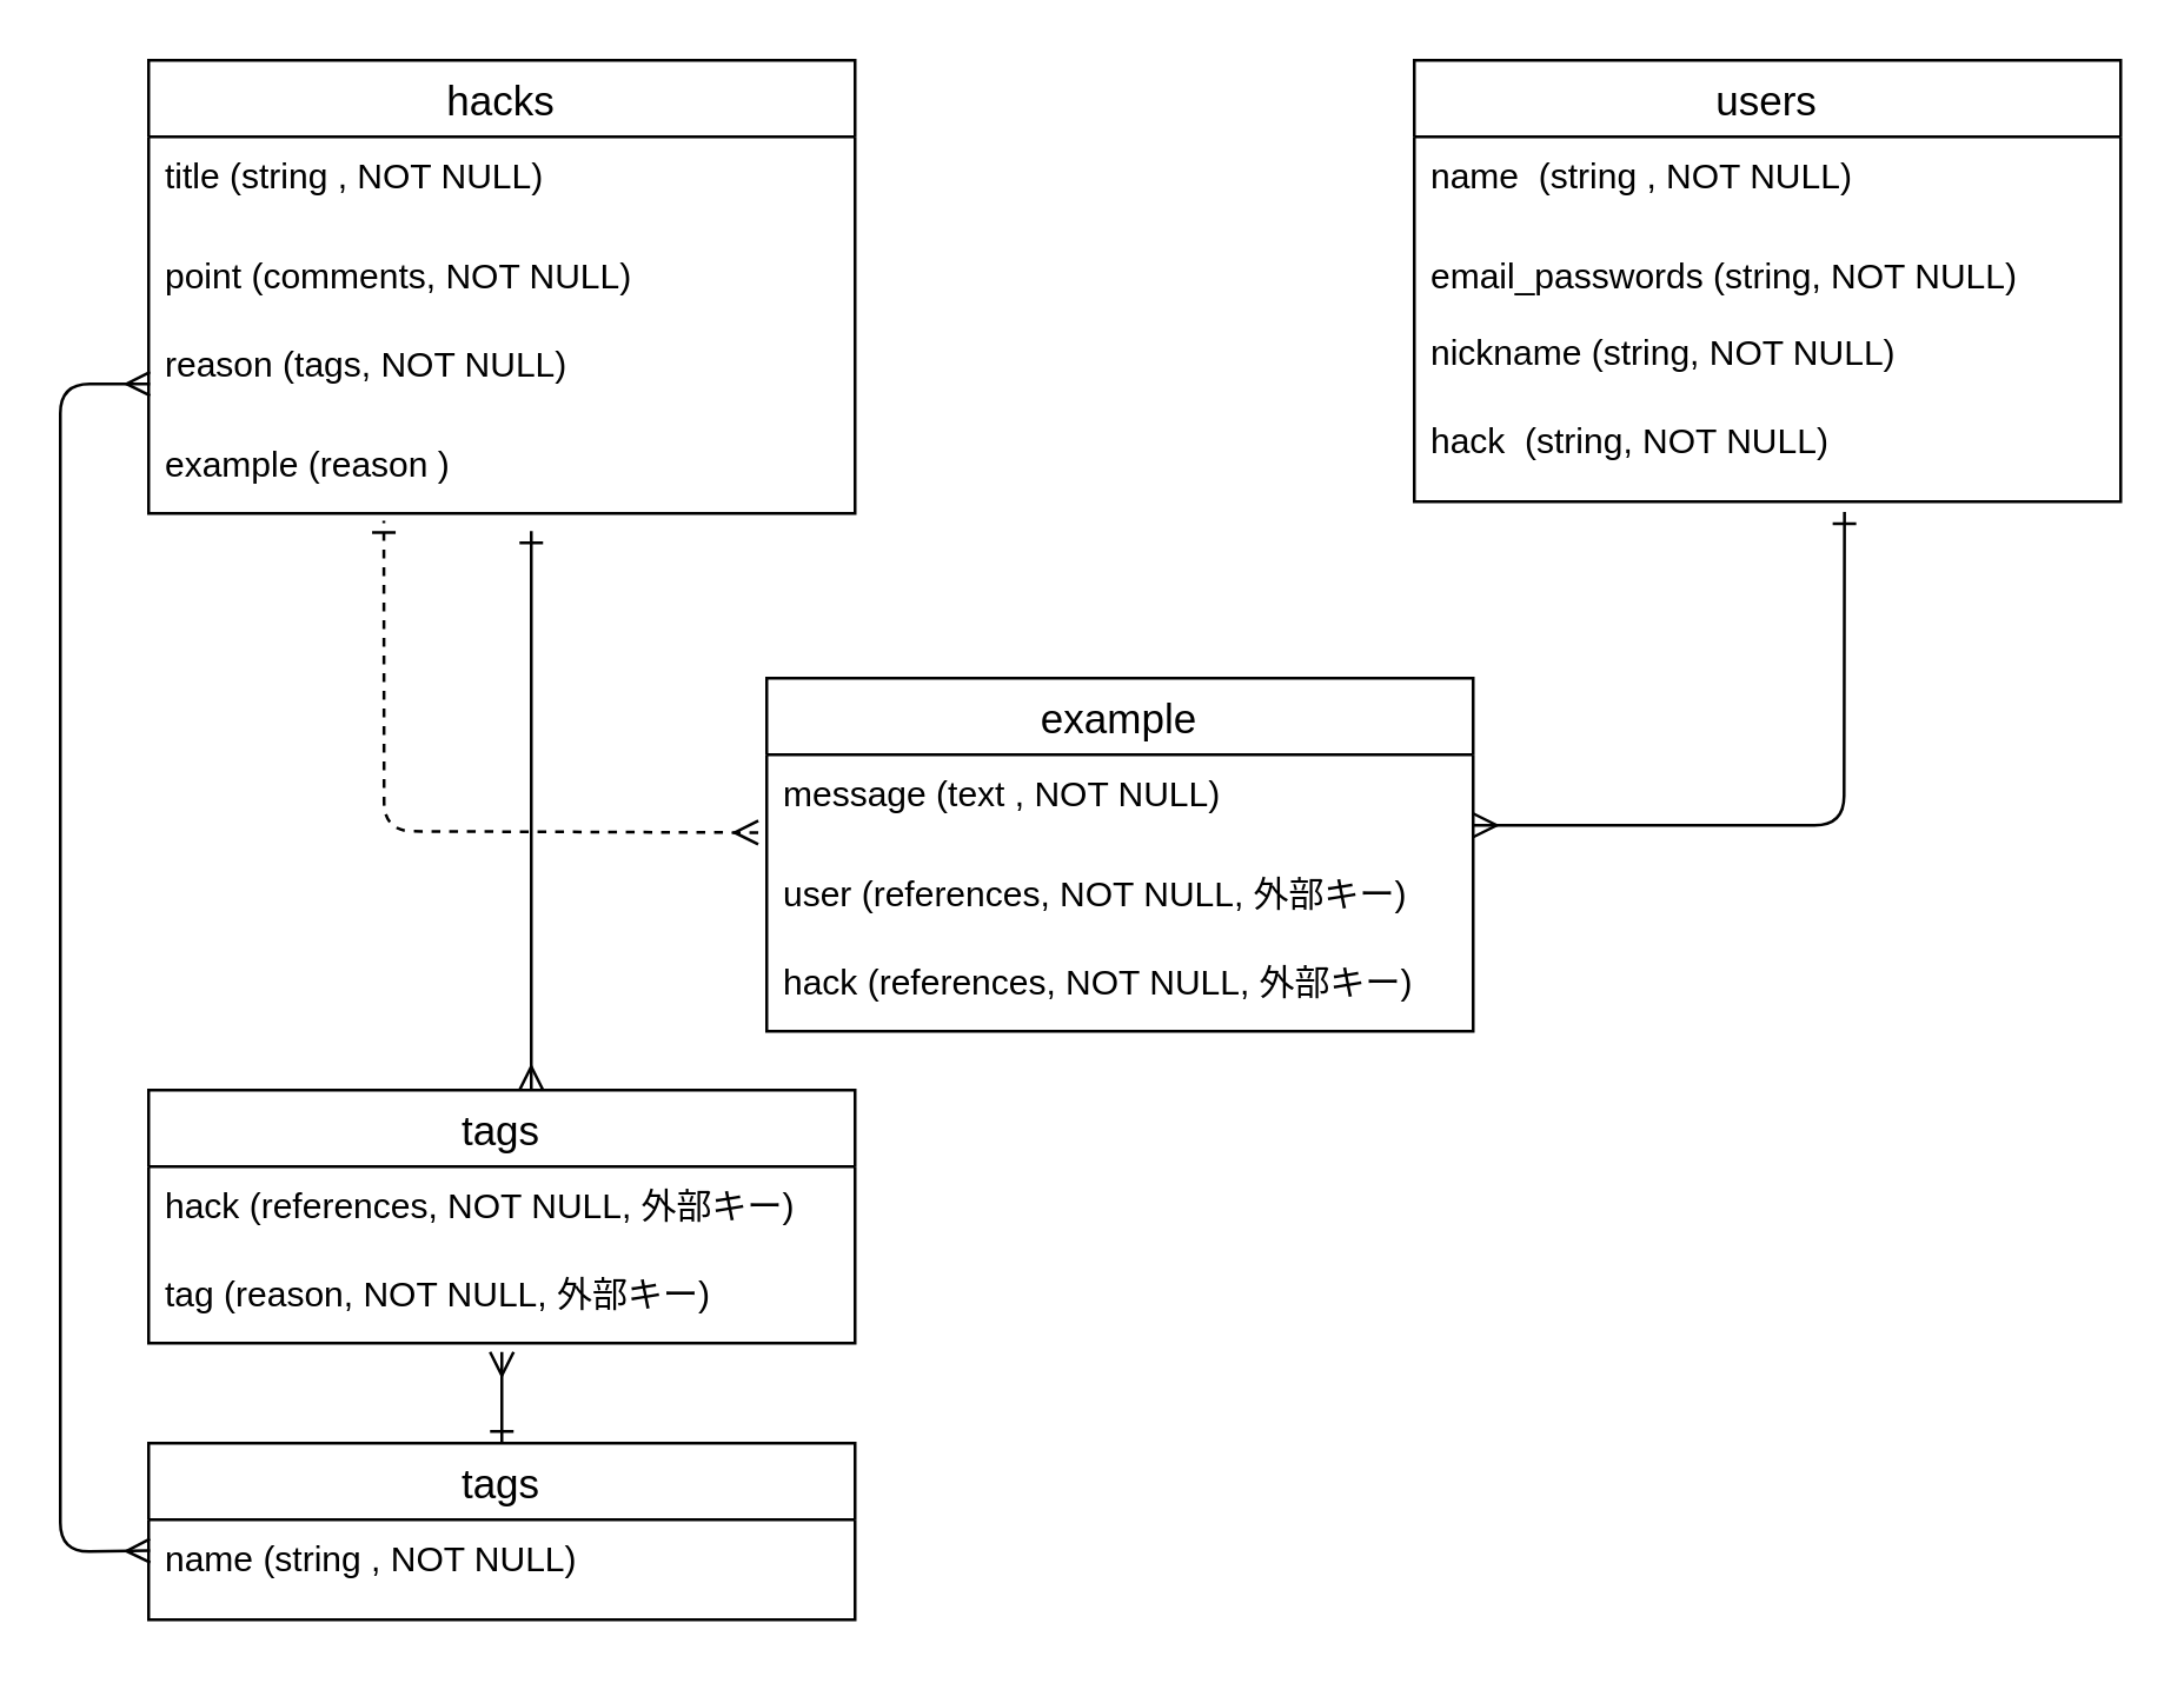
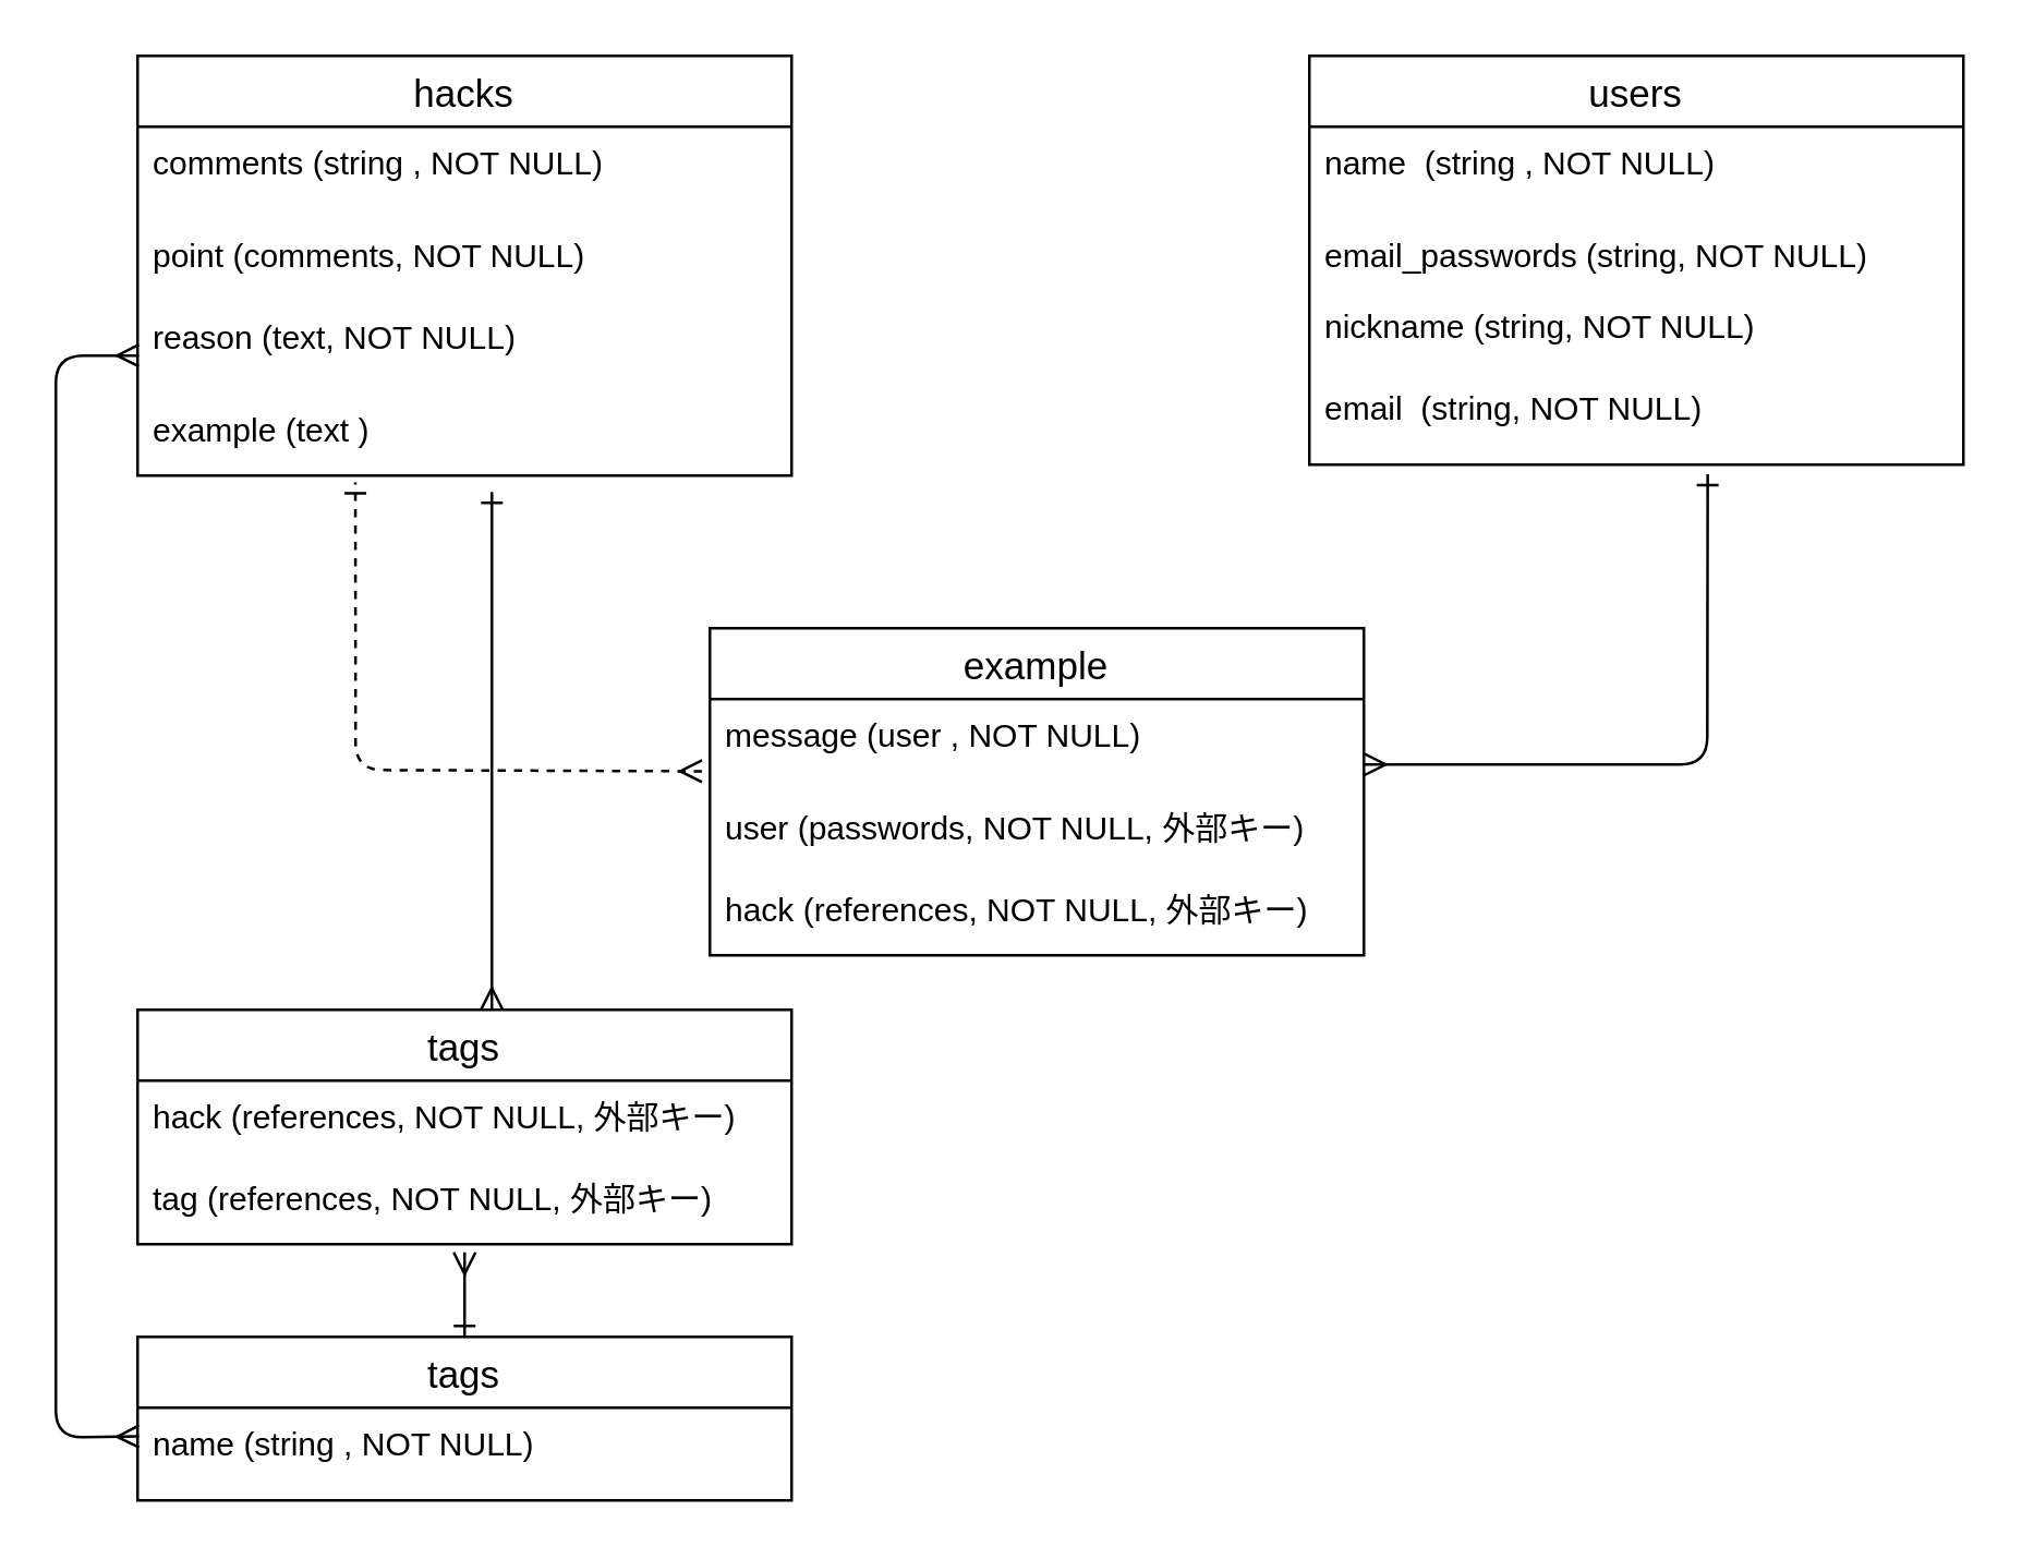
- <mxCell id="3" value="title (string , NOT NULL)" style="text;strokeColor=none;fillColor=none;spacingLeft=4;spacingRight=4;overflow=hidden;rotatable=0;points=[[0,0.5],[1,0.5]];portConstraint=eastwest;fontSize=12;" vertex="1" parent="2"><mxGeometry y="26" width="240" height="34" as="geometry" /></mxCell>
+ <mxCell id="3" value="comments (string , NOT NULL)" style="text;strokeColor=none;fillColor=none;spacingLeft=4;spacingRight=4;overflow=hidden;rotatable=0;points=[[0,0.5],[1,0.5]];portConstraint=eastwest;fontSize=12;" vertex="1" parent="2"><mxGeometry y="26" width="240" height="34" as="geometry" /></mxCell>
- <mxCell id="5" value="reason (tags, NOT NULL)" style="text;strokeColor=none;fillColor=none;spacingLeft=4;spacingRight=4;overflow=hidden;rotatable=0;points=[[0,0.5],[1,0.5]];portConstraint=eastwest;fontSize=12;" vertex="1" parent="2"><mxGeometry y="90" width="240" height="34" as="geometry" /></mxCell>
+ <mxCell id="5" value="reason (text, NOT NULL)" style="text;strokeColor=none;fillColor=none;spacingLeft=4;spacingRight=4;overflow=hidden;rotatable=0;points=[[0,0.5],[1,0.5]];portConstraint=eastwest;fontSize=12;" vertex="1" parent="2"><mxGeometry y="90" width="240" height="34" as="geometry" /></mxCell>
- <mxCell id="11" value="hack  (string, NOT NULL)" style="text;strokeColor=none;fillColor=none;spacingLeft=4;spacingRight=4;overflow=hidden;rotatable=0;points=[[0,0.5],[1,0.5]];portConstraint=eastwest;fontSize=12;" vertex="1" parent="7"><mxGeometry y="116" width="240" height="34" as="geometry" /></mxCell>
+ <mxCell id="11" value="email  (string, NOT NULL)" style="text;strokeColor=none;fillColor=none;spacingLeft=4;spacingRight=4;overflow=hidden;rotatable=0;points=[[0,0.5],[1,0.5]];portConstraint=eastwest;fontSize=12;" vertex="1" parent="7"><mxGeometry y="116" width="240" height="34" as="geometry" /></mxCell>
- <mxCell id="6" value="example (reason )&#10;" style="text;strokeColor=none;fillColor=none;spacingLeft=4;spacingRight=4;overflow=hidden;rotatable=0;points=[[0,0.5],[1,0.5]];portConstraint=eastwest;fontSize=12;" vertex="1" parent="2"><mxGeometry y="124" width="240" height="30" as="geometry" /></mxCell>
+ <mxCell id="6" value="example (text )&#10;" style="text;strokeColor=none;fillColor=none;spacingLeft=4;spacingRight=4;overflow=hidden;rotatable=0;points=[[0,0.5],[1,0.5]];portConstraint=eastwest;fontSize=12;" vertex="1" parent="2"><mxGeometry y="124" width="240" height="30" as="geometry" /></mxCell>
- <mxCell id="13" value="message (text , NOT NULL)" style="text;strokeColor=none;fillColor=none;spacingLeft=4;spacingRight=4;overflow=hidden;rotatable=0;points=[[0,0.5],[1,0.5]];portConstraint=eastwest;fontSize=12;" vertex="1" parent="12"><mxGeometry y="26" width="240" height="34" as="geometry" /></mxCell>
+ <mxCell id="13" value="message (user , NOT NULL)" style="text;strokeColor=none;fillColor=none;spacingLeft=4;spacingRight=4;overflow=hidden;rotatable=0;points=[[0,0.5],[1,0.5]];portConstraint=eastwest;fontSize=12;" vertex="1" parent="12"><mxGeometry y="26" width="240" height="34" as="geometry" /></mxCell>
- <mxCell id="14" value="user (references, NOT NULL, 外部キー)&#10;" style="text;strokeColor=none;fillColor=none;spacingLeft=4;spacingRight=4;overflow=hidden;rotatable=0;points=[[0,0.5],[1,0.5]];portConstraint=eastwest;fontSize=12;" vertex="1" parent="12"><mxGeometry y="60" width="240" height="30" as="geometry" /></mxCell>
+ <mxCell id="14" value="user (passwords, NOT NULL, 外部キー)&#10;" style="text;strokeColor=none;fillColor=none;spacingLeft=4;spacingRight=4;overflow=hidden;rotatable=0;points=[[0,0.5],[1,0.5]];portConstraint=eastwest;fontSize=12;" vertex="1" parent="12"><mxGeometry y="60" width="240" height="30" as="geometry" /></mxCell>
- <mxCell id="24" value="tag (reason, NOT NULL, 外部キー)&#10;" style="text;strokeColor=none;fillColor=none;spacingLeft=4;spacingRight=4;overflow=hidden;rotatable=0;points=[[0,0.5],[1,0.5]];portConstraint=eastwest;fontSize=12;" vertex="1" parent="22"><mxGeometry y="56" width="240" height="30" as="geometry" /></mxCell>
+ <mxCell id="24" value="tag (references, NOT NULL, 外部キー)&#10;" style="text;strokeColor=none;fillColor=none;spacingLeft=4;spacingRight=4;overflow=hidden;rotatable=0;points=[[0,0.5],[1,0.5]];portConstraint=eastwest;fontSize=12;" vertex="1" parent="22"><mxGeometry y="56" width="240" height="30" as="geometry" /></mxCell>
